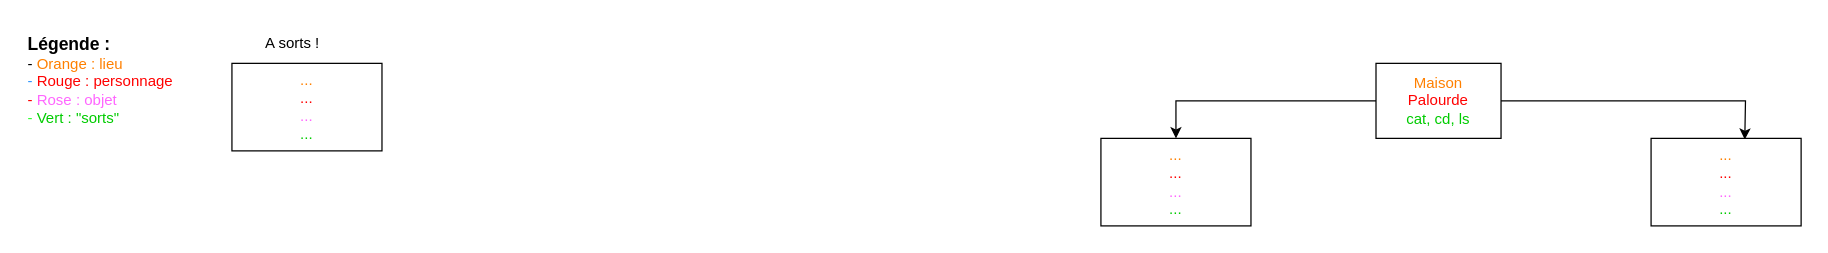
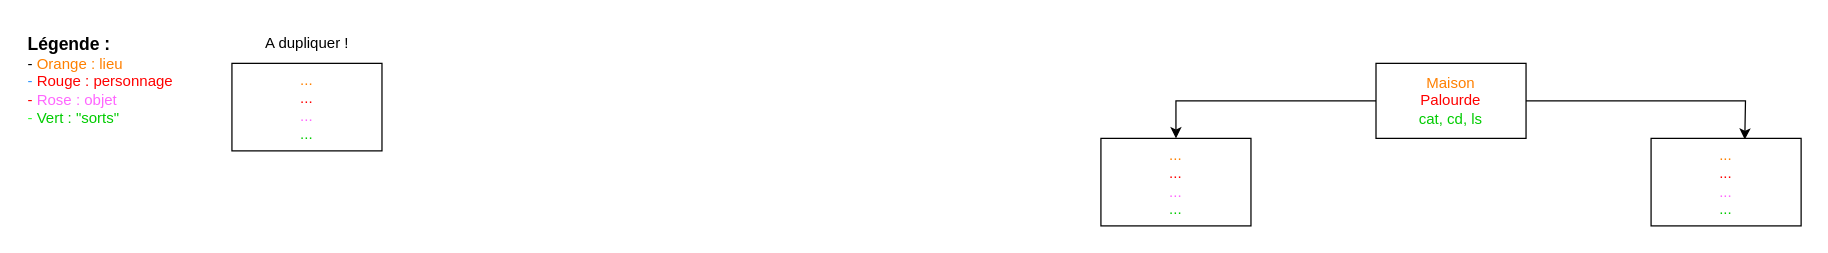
- <mxCell id="7" value="A sorts !" style="text;html=1;whiteSpace=wrap;overflow=hidden;rounded=0;" parent="1" vertex="1"><mxGeometry x="210" y="20" width="70" height="30" as="geometry" /></mxCell>
+ <mxCell id="7" value="A dupliquer !" style="text;html=1;whiteSpace=wrap;overflow=hidden;rounded=0;" parent="1" vertex="1"><mxGeometry x="210" y="20" width="70" height="30" as="geometry" /></mxCell>
- <mxCell id="3" value="&lt;div&gt;&lt;font color=&quot;#ff8000&quot;&gt;Maison&lt;/font&gt;&lt;/div&gt;&lt;div&gt;&lt;font color=&quot;#ff0000&quot;&gt;Palourde&lt;/font&gt;&lt;/div&gt;&lt;div&gt;&lt;font color=&quot;#00cc00&quot;&gt;cat, cd, ls&lt;/font&gt;&lt;br&gt;&lt;/div&gt;" style="rounded=0;whiteSpace=wrap;html=1;" parent="1" vertex="1"><mxGeometry x="1100" y="50" width="100" height="60" as="geometry" /></mxCell>
+ <mxCell id="3" value="&lt;div&gt;&lt;font color=&quot;#ff8000&quot;&gt;Maison&lt;/font&gt;&lt;/div&gt;&lt;div&gt;&lt;font color=&quot;#ff0000&quot;&gt;Palourde&lt;/font&gt;&lt;/div&gt;&lt;div&gt;&lt;font color=&quot;#00cc00&quot;&gt;cat, cd, ls&lt;/font&gt;&lt;br&gt;&lt;/div&gt;" style="rounded=0;whiteSpace=wrap;html=1;" parent="1" vertex="1"><mxGeometry x="1100" y="50" width="120" height="60" as="geometry" /></mxCell>
